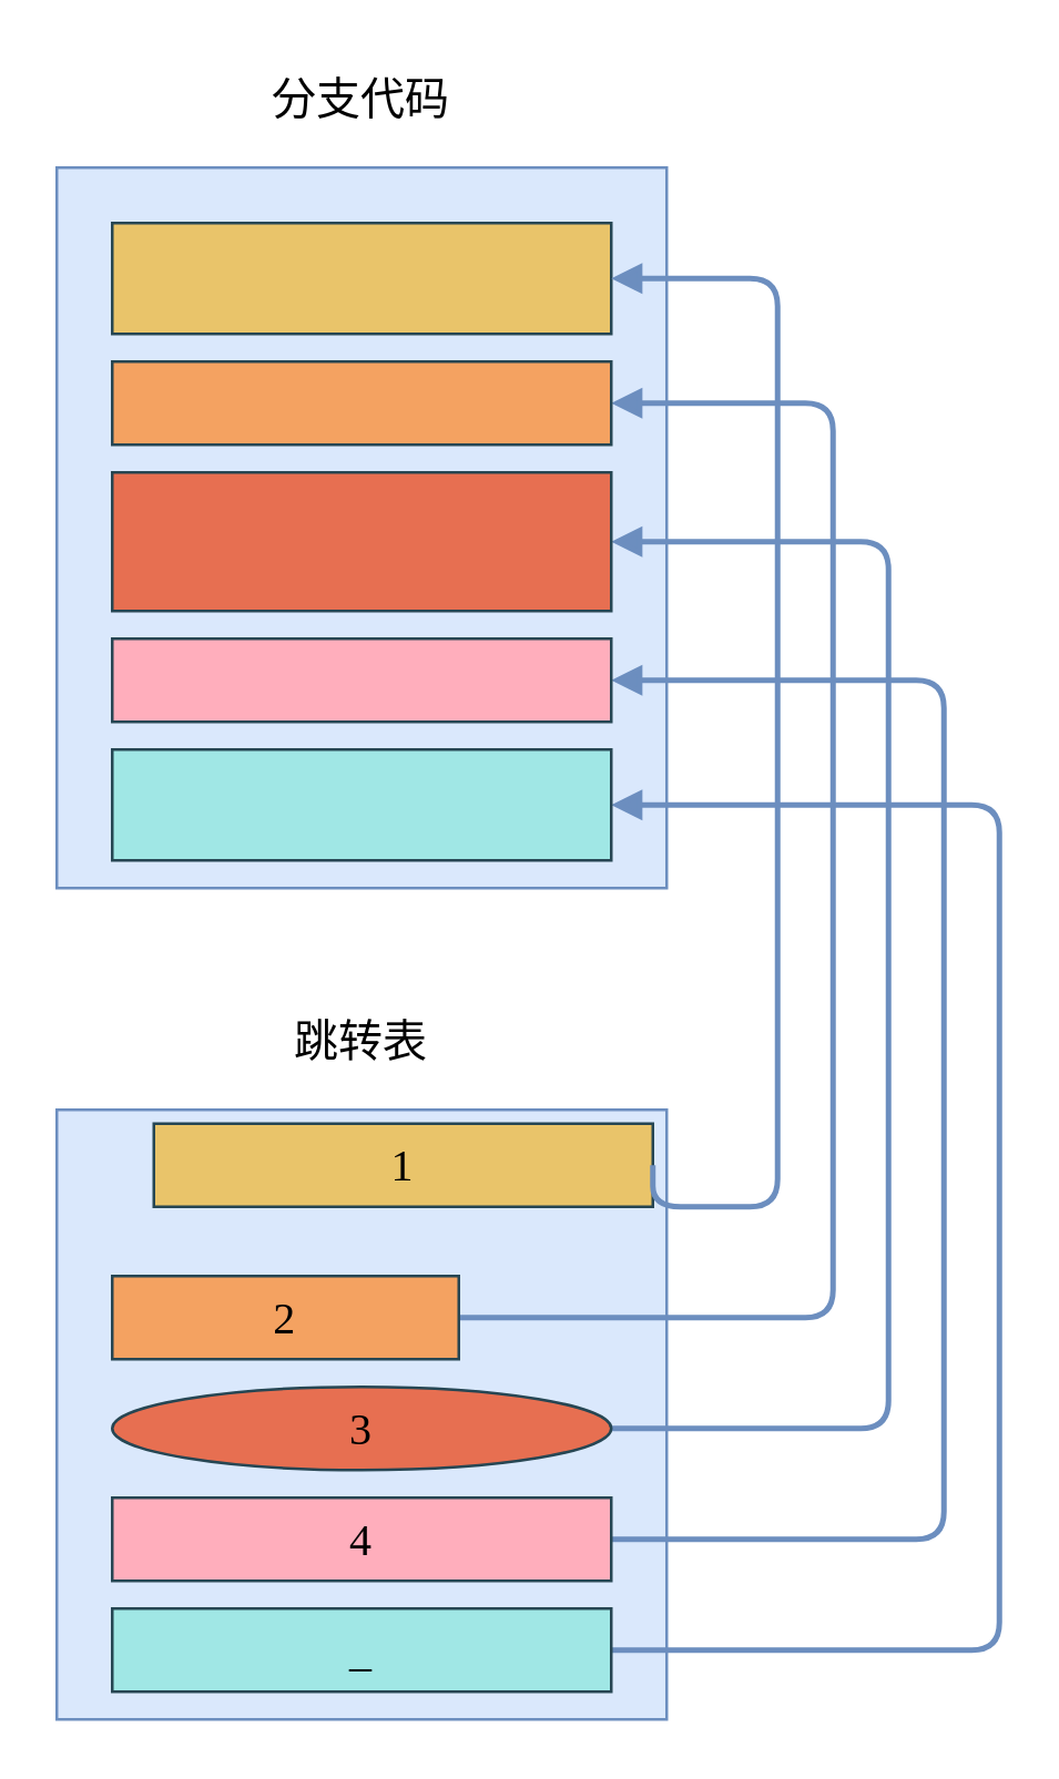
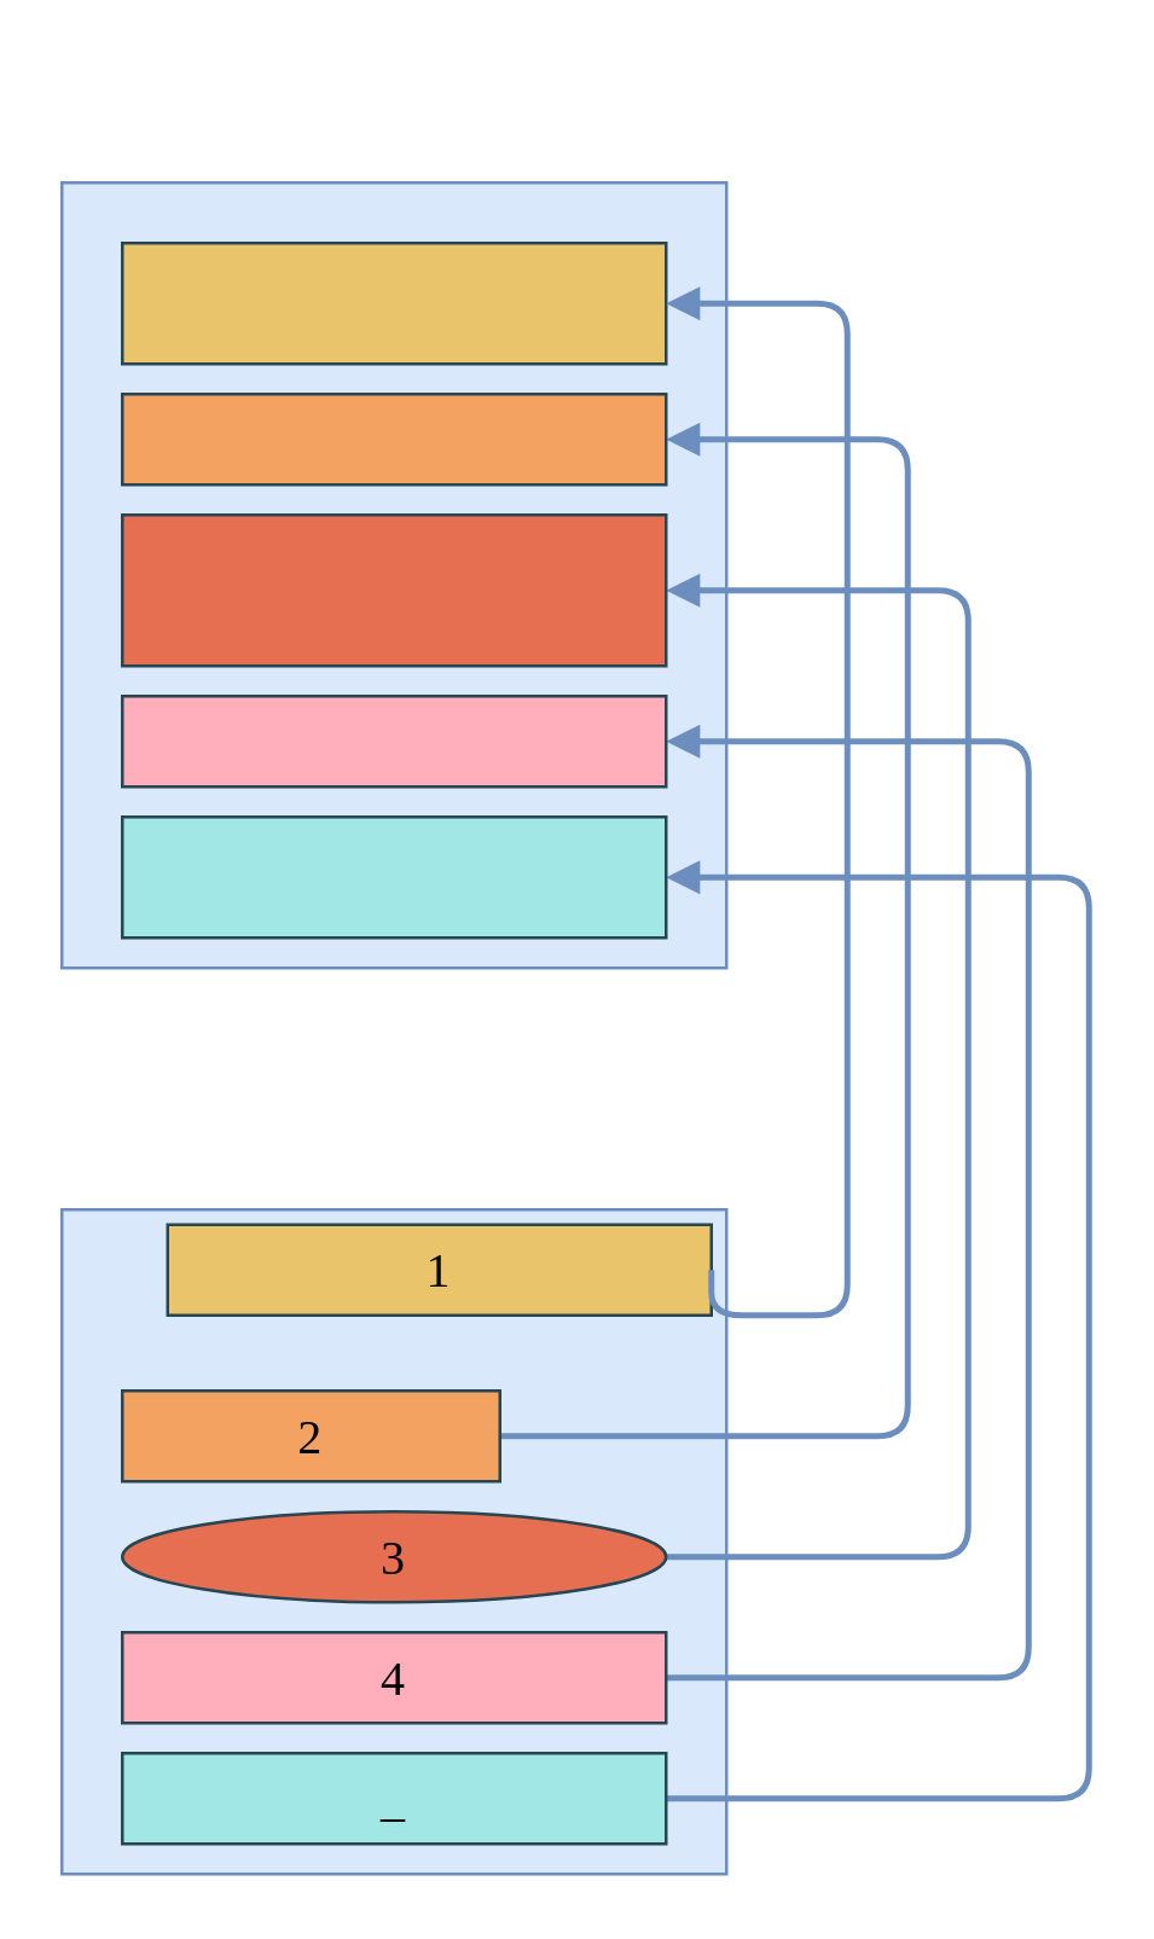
- <mxCell id="19" value="分支代码" style="text;html=1;align=center;verticalAlign=middle;whiteSpace=wrap;rounded=0;fontFamily=Ubuntu;fontSize=16;fontStyle=0;" vertex="1" parent="1"><mxGeometry x="75" y="20" width="110" height="30" as="geometry" /></mxCell>
- <mxCell id="13" value="跳转表" style="text;html=1;align=center;verticalAlign=middle;whiteSpace=wrap;rounded=0;fontFamily=Ubuntu;fontSize=16;fontStyle=0;" vertex="1" parent="1"><mxGeometry x="75" y="360" width="110" height="30" as="geometry" /></mxCell>
